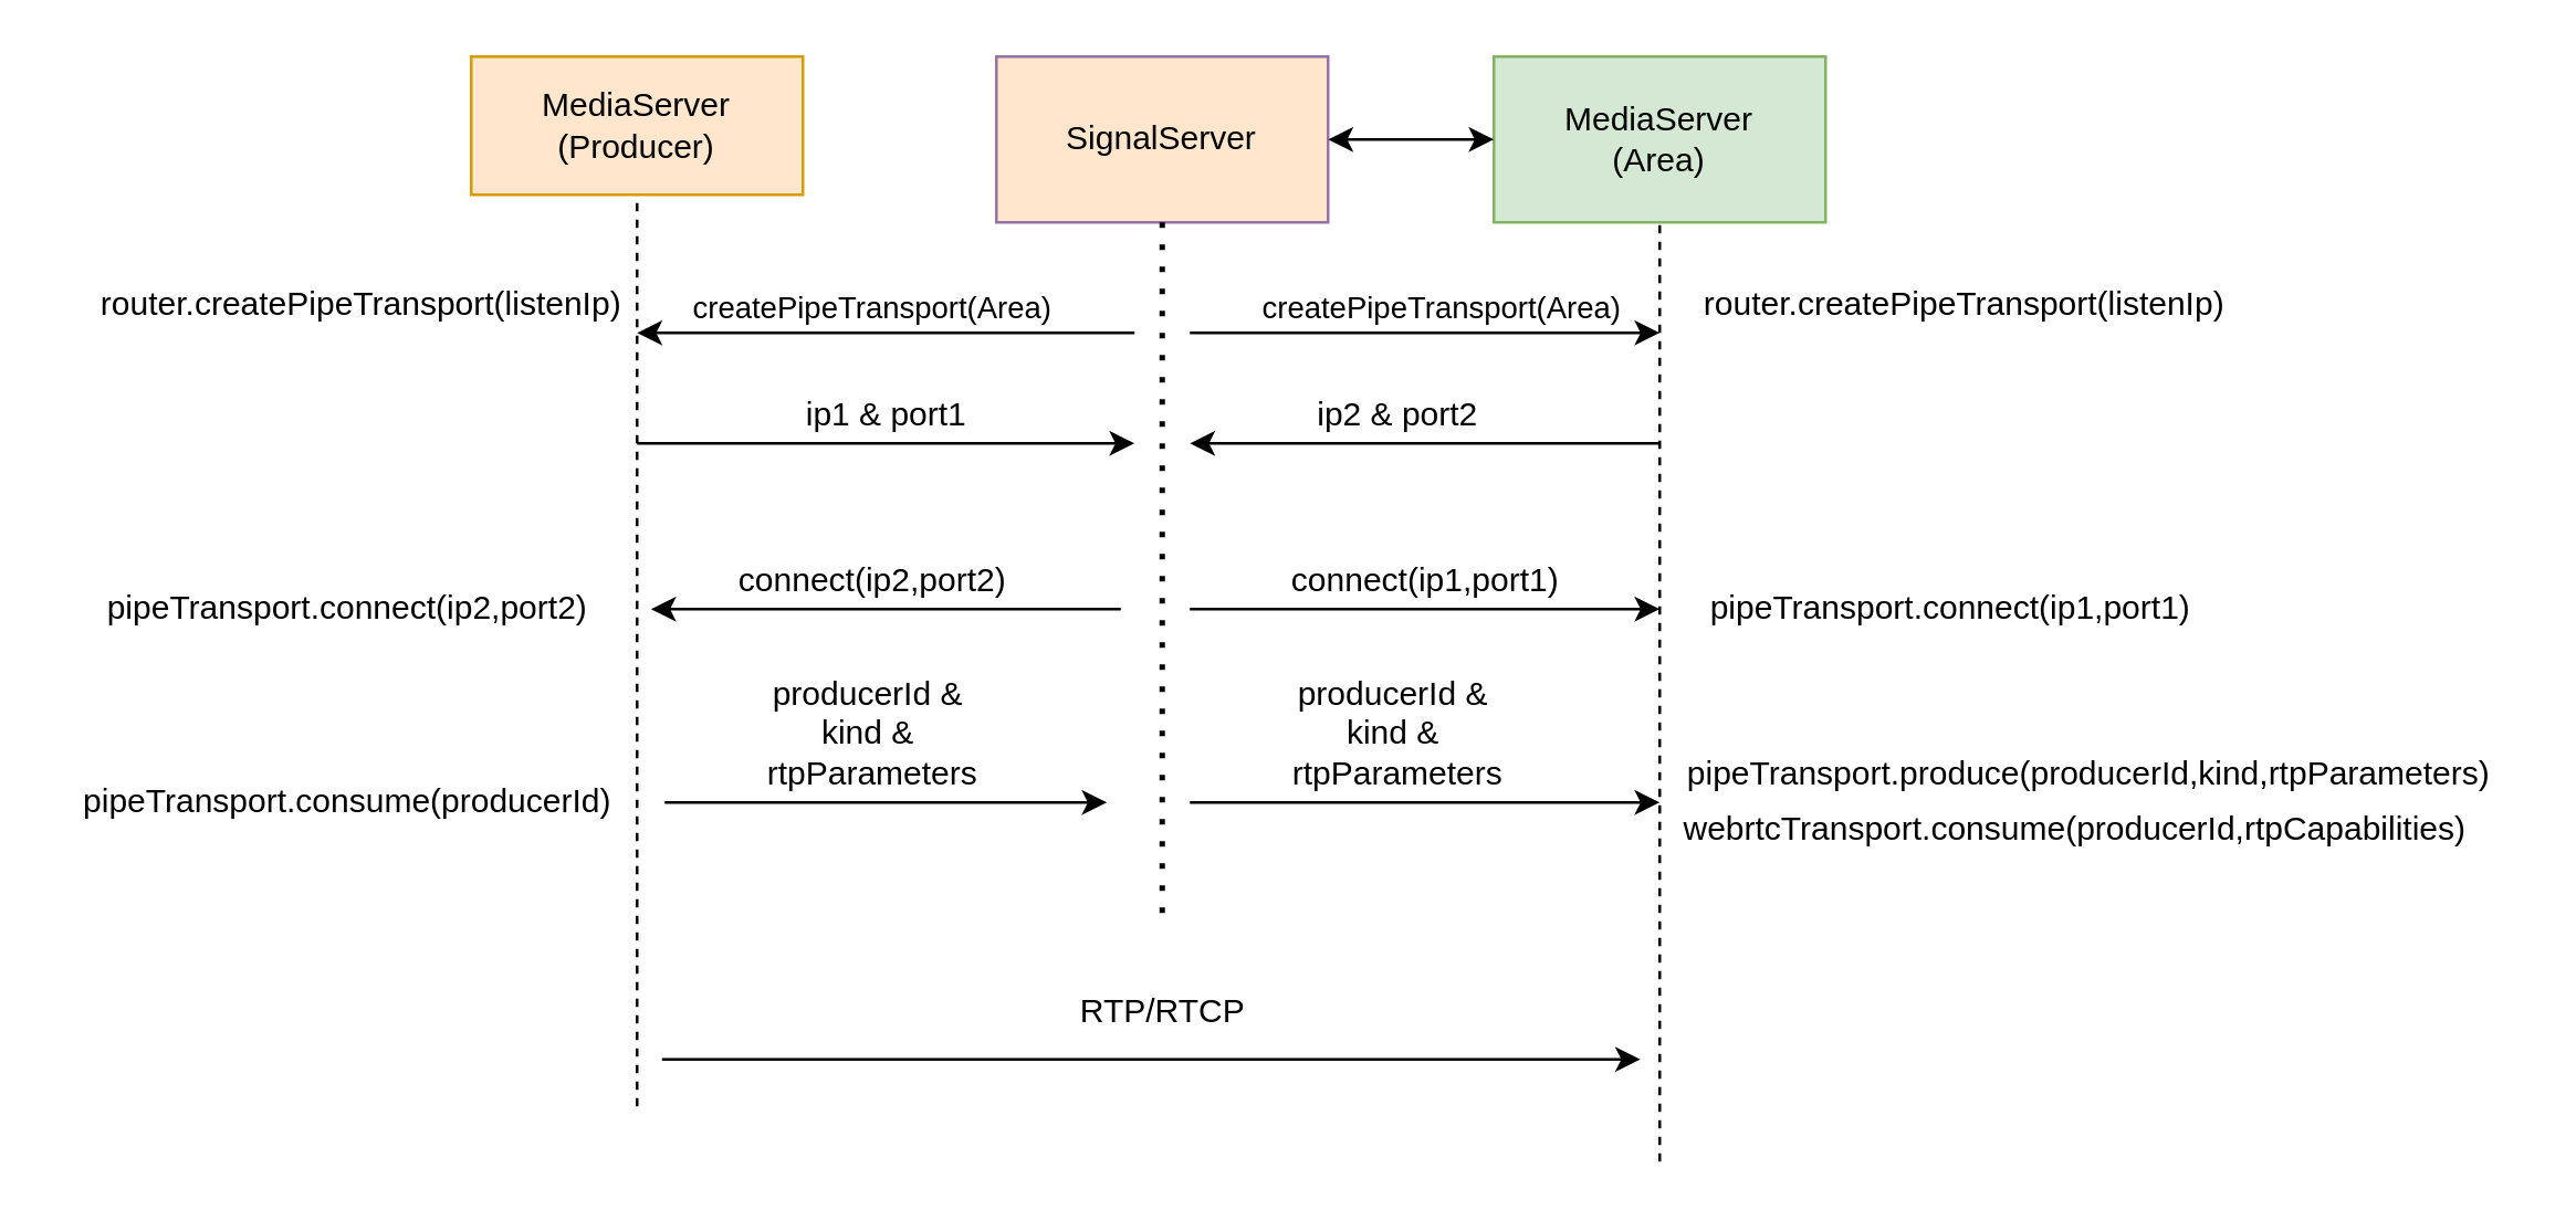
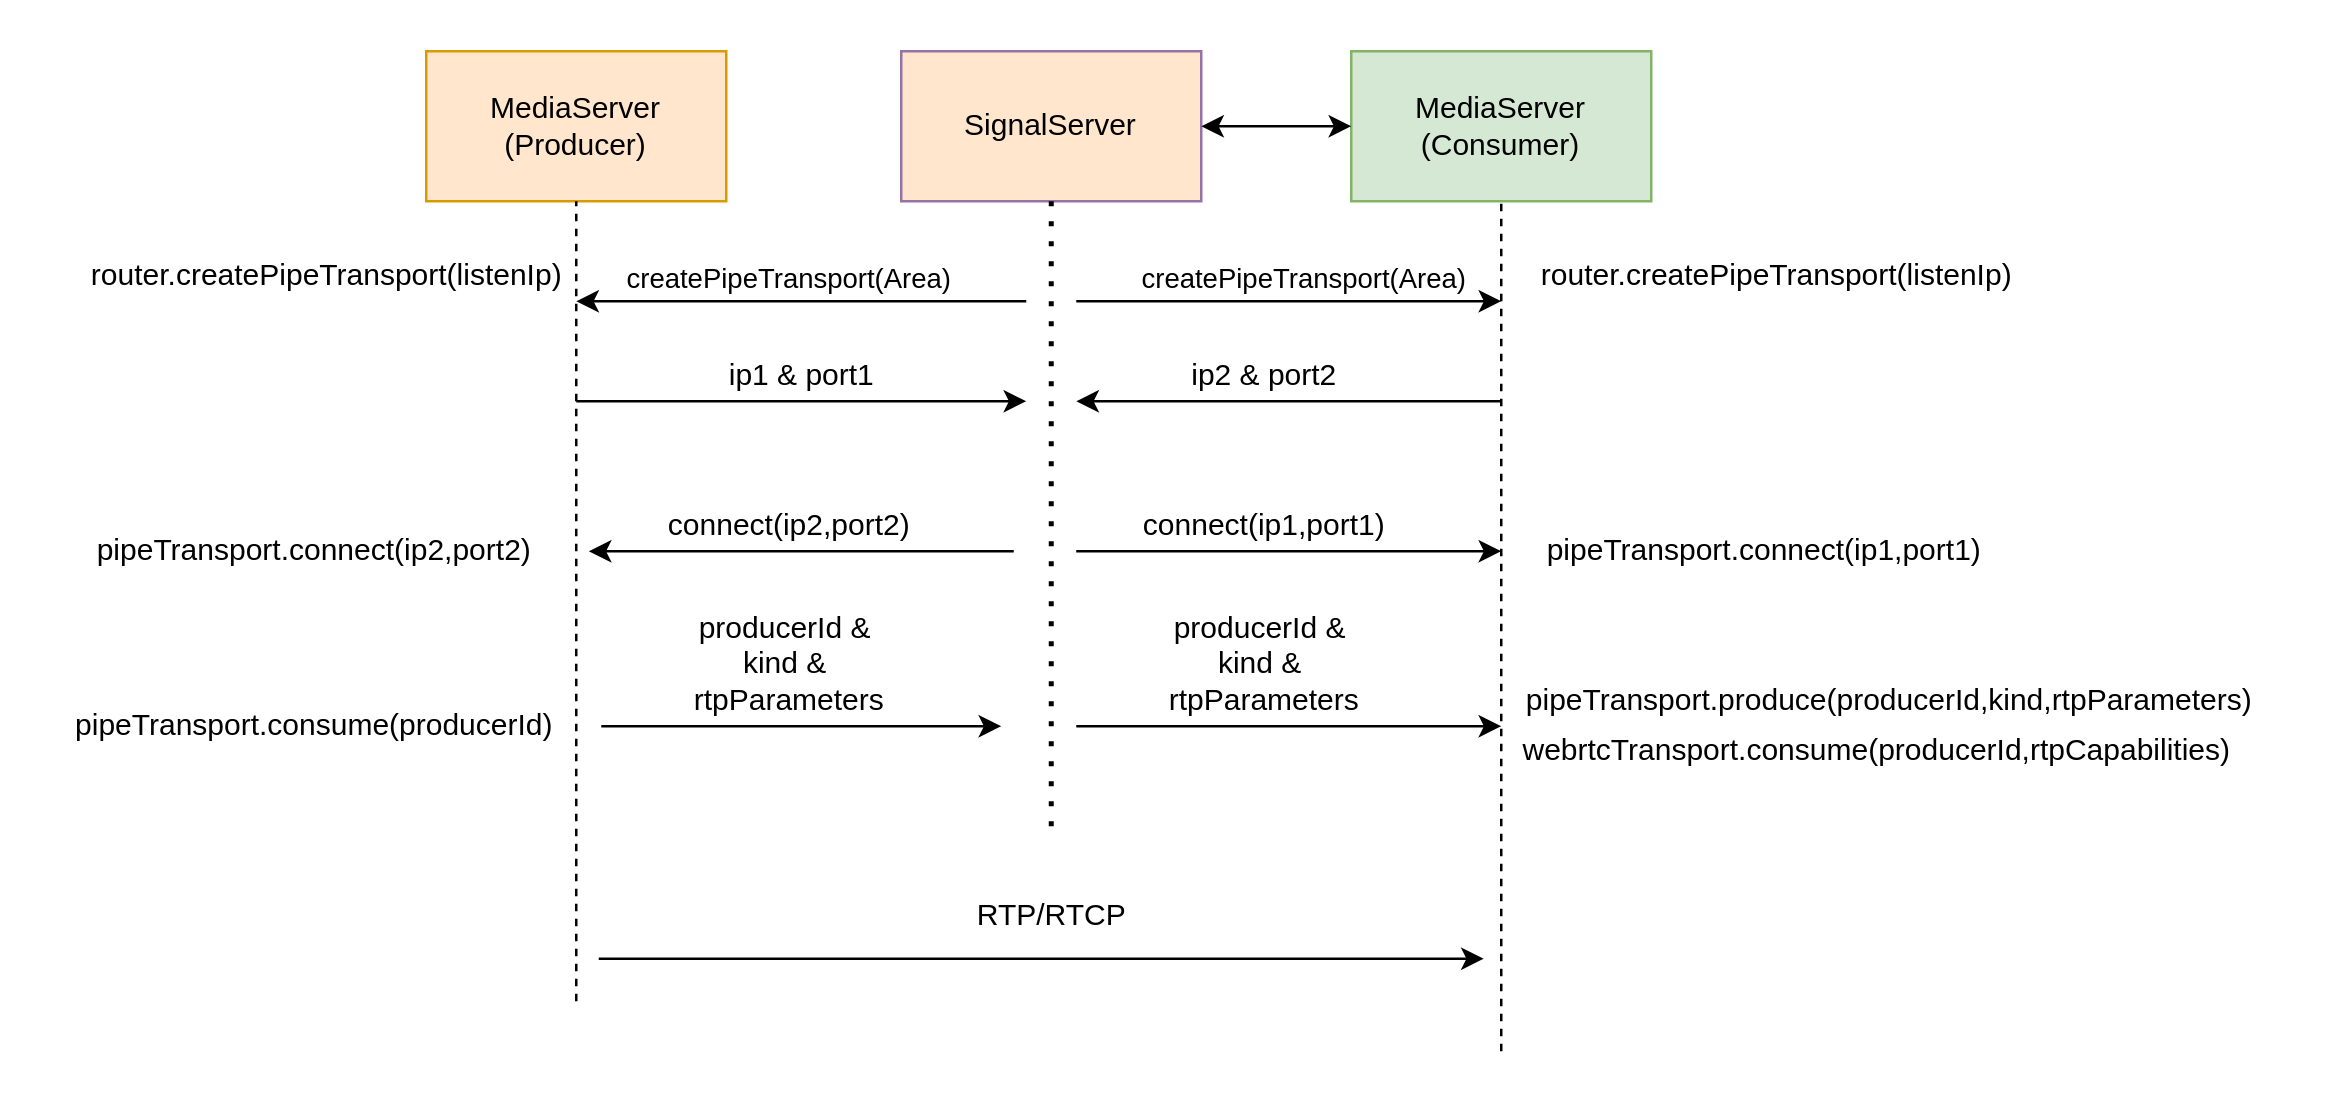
- <mxCell id="2" value="MediaServer&lt;br&gt;(Producer)" style="rounded=0;whiteSpace=wrap;html=1;fillColor=#ffe6cc;strokeColor=#d79b00;" parent="1" vertex="1"><mxGeometry x="170" y="20" width="120" height="50" as="geometry" /></mxCell>
+ <mxCell id="2" value="MediaServer&lt;br&gt;(Producer)" style="rounded=0;whiteSpace=wrap;html=1;fillColor=#ffe6cc;strokeColor=#d79b00;" parent="1" vertex="1"><mxGeometry x="170" y="20" width="120" height="60" as="geometry" /></mxCell>
- <mxCell id="3" value="MediaServer&lt;br&gt;(Area)" style="rounded=0;whiteSpace=wrap;html=1;fillColor=#d5e8d4;strokeColor=#82b366;" parent="1" vertex="1"><mxGeometry x="540" y="20" width="120" height="60" as="geometry" /></mxCell>
+ <mxCell id="3" value="MediaServer&lt;br&gt;(Consumer)" style="rounded=0;whiteSpace=wrap;html=1;fillColor=#d5e8d4;strokeColor=#82b366;" parent="1" vertex="1"><mxGeometry x="540" y="20" width="120" height="60" as="geometry" /></mxCell>
- <mxCell id="22" value="connect(ip1,port1)" style="text;html=1;align=center;verticalAlign=middle;resizable=0;points=[];autosize=1;" parent="1" vertex="1"><mxGeometry x="460" y="200" width="110" height="20" as="geometry" /></mxCell>
+ <mxCell id="22" value="connect(ip1,port1)" style="text;html=1;align=center;verticalAlign=middle;resizable=0;points=[];autosize=1;" parent="1" vertex="1"><mxGeometry x="450" y="200" width="110" height="20" as="geometry" /></mxCell>
